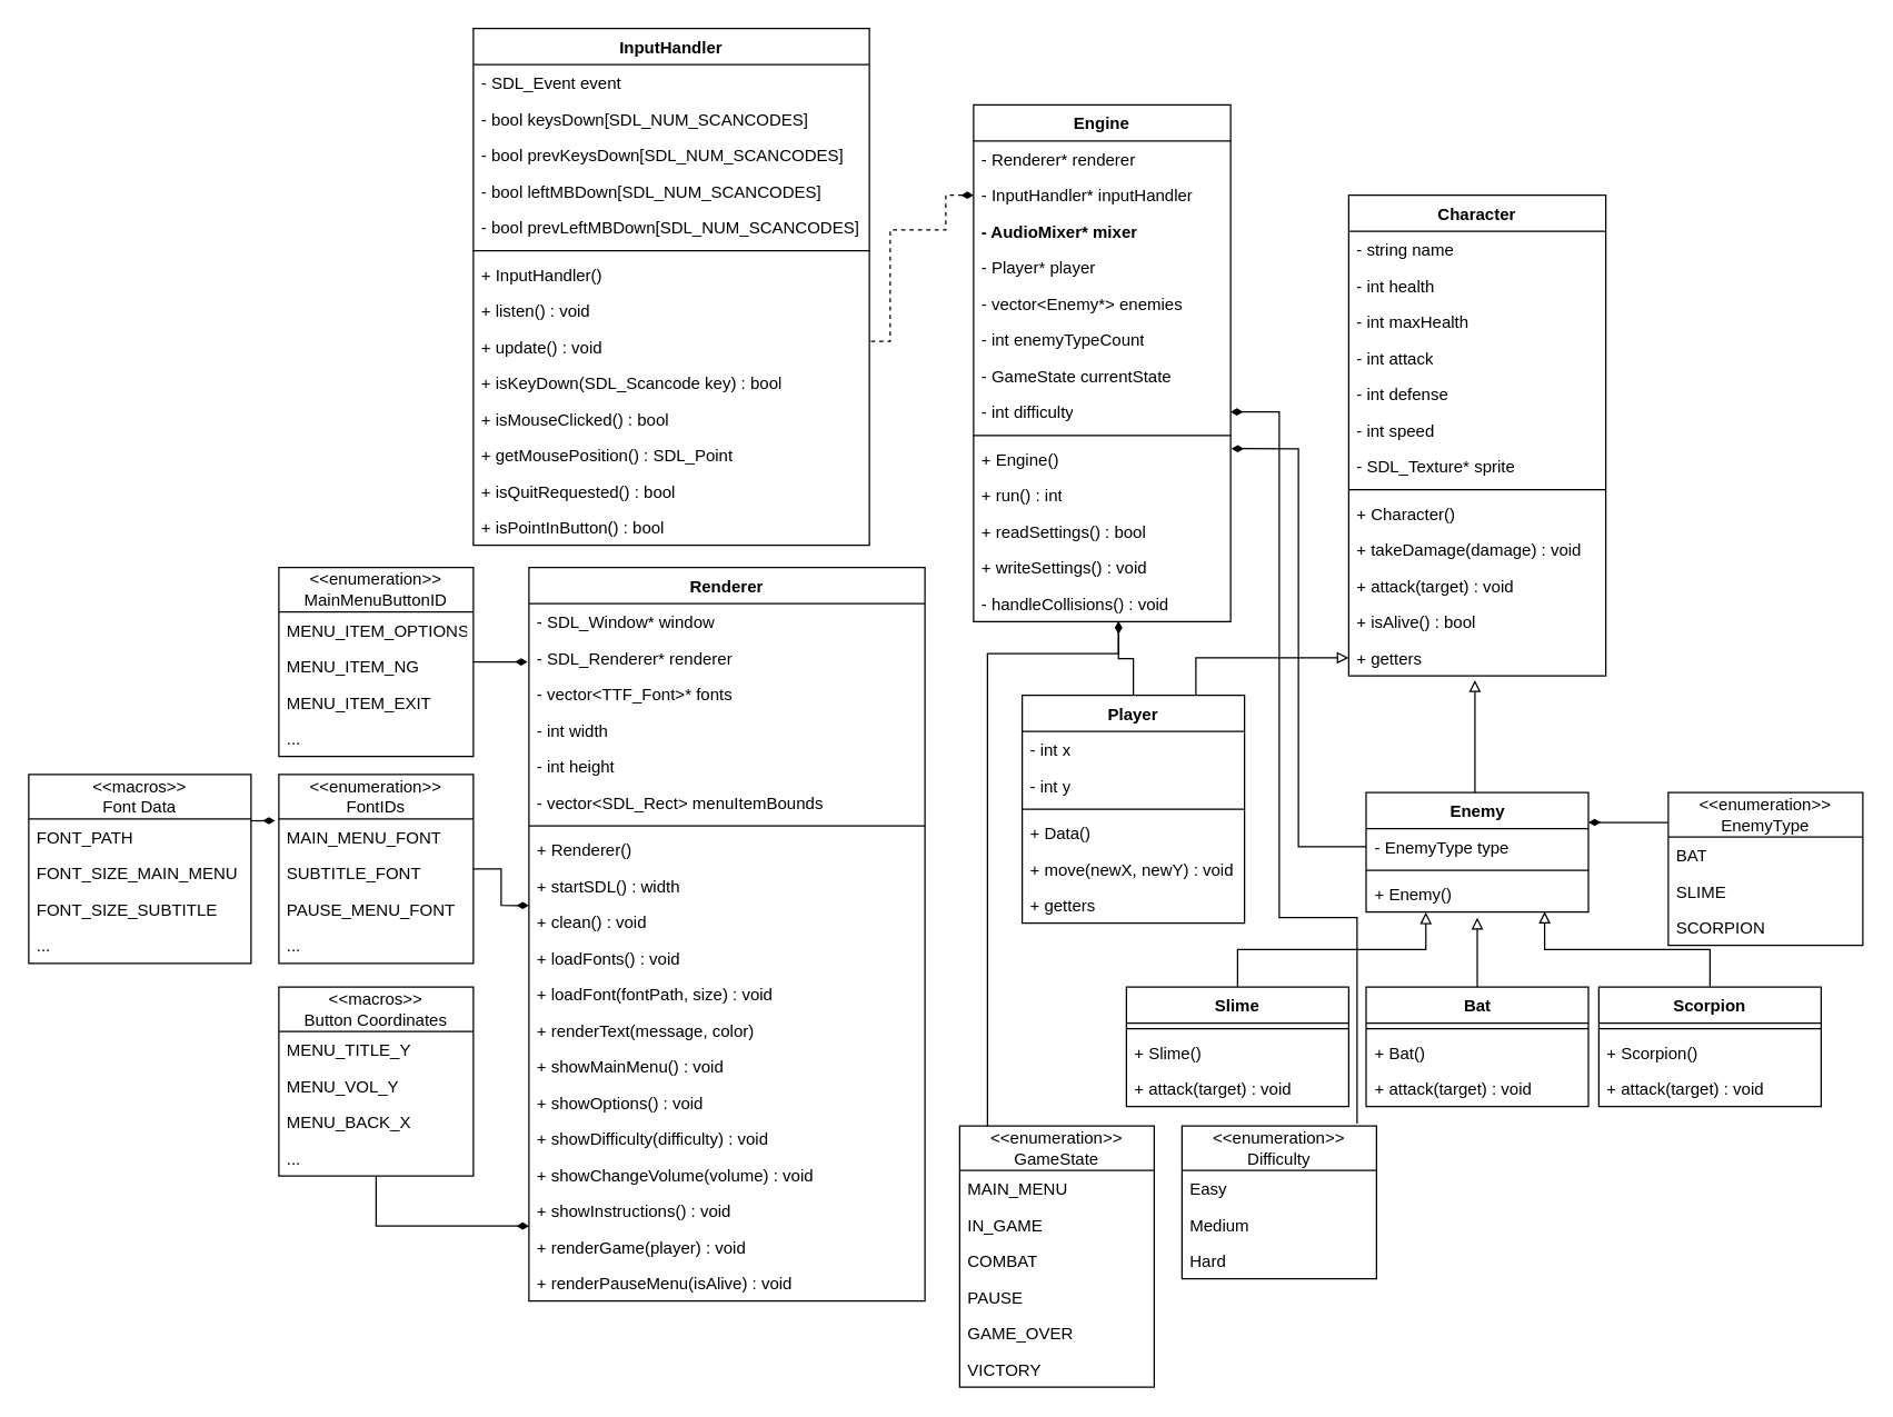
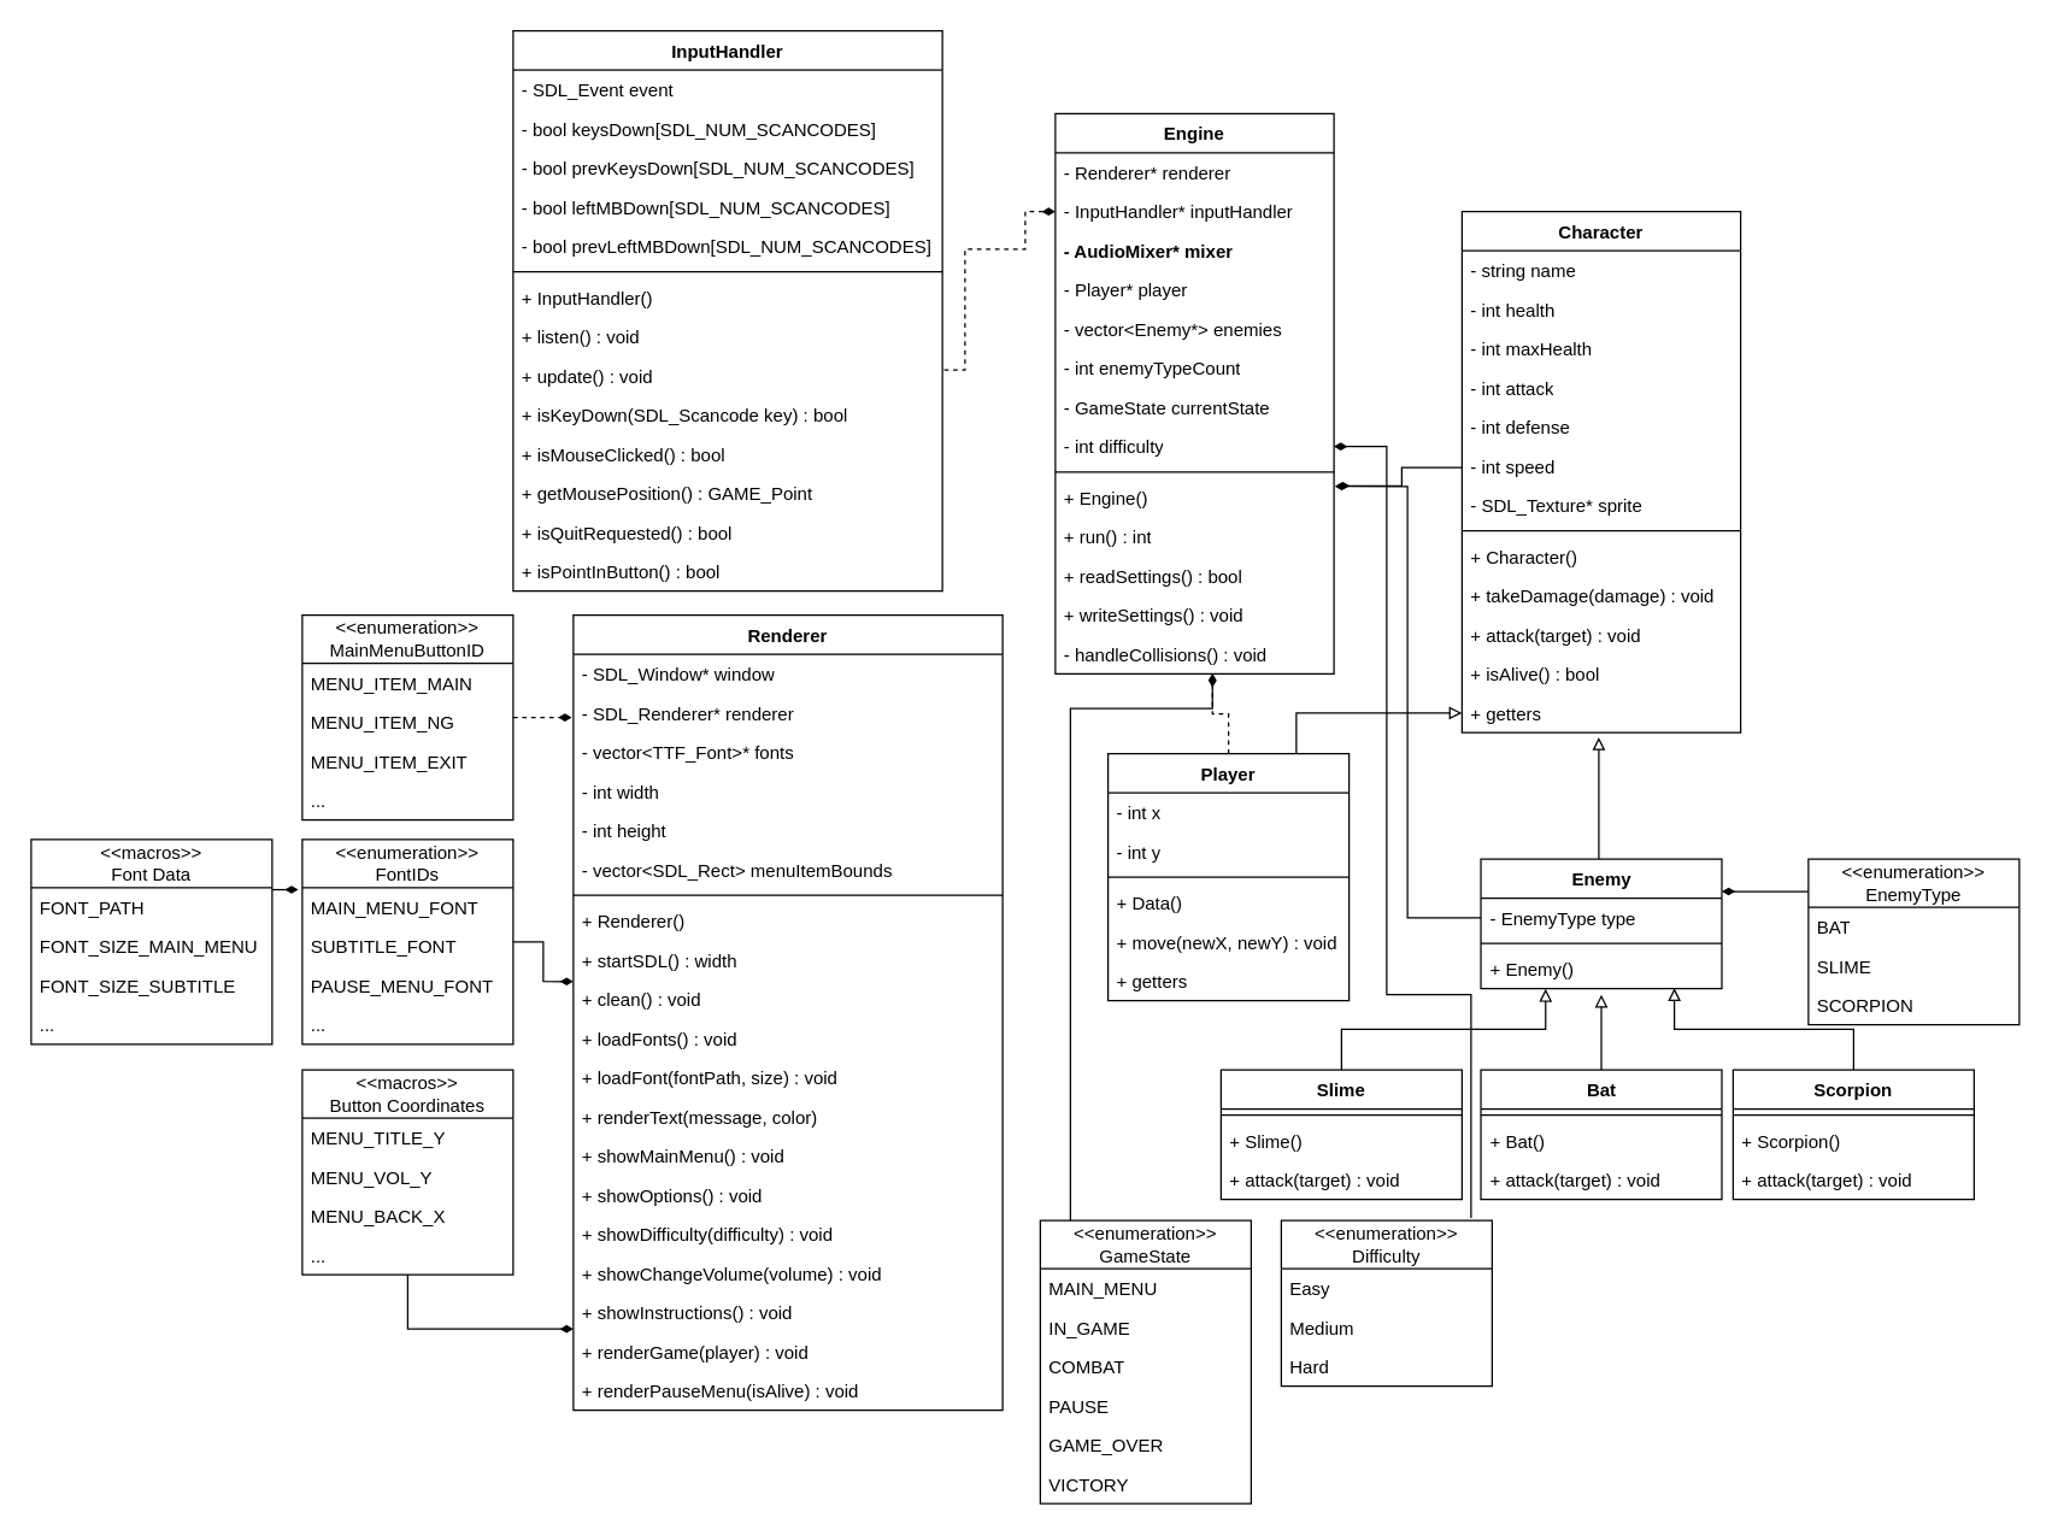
+ <mxCell id="32" style="edgeStyle=orthogonalEdgeStyle;rounded=0;orthogonalLoop=1;jettySize=auto;html=1;entryX=1.008;entryY=0.197;entryDx=0;entryDy=0;entryPerimeter=0;endArrow=diamondThin;endFill=1;" edge="1" parent="1" source="18" target="13"><mxGeometry relative="1" as="geometry"><Array as="points"><mxPoint x="930" y="310" /></Array></mxGeometry></mxCell>
- <mxCell id="46" value="+ getMousePosition() : SDL_Point" style="text;strokeColor=none;fillColor=none;align=left;verticalAlign=top;spacingLeft=4;spacingRight=4;overflow=hidden;rotatable=0;points=[[0,0.5],[1,0.5]];portConstraint=eastwest;whiteSpace=wrap;html=1;" vertex="1" parent="34"><mxGeometry y="294" width="285" height="26" as="geometry" /></mxCell>
+ <mxCell id="46" value="+ getMousePosition() : GAME_Point" style="text;strokeColor=none;fillColor=none;align=left;verticalAlign=top;spacingLeft=4;spacingRight=4;overflow=hidden;rotatable=0;points=[[0,0.5],[1,0.5]];portConstraint=eastwest;whiteSpace=wrap;html=1;" vertex="1" parent="34"><mxGeometry y="294" width="285" height="26" as="geometry" /></mxCell>
- <mxCell id="114" value="MENU_ITEM_OPTIONS" style="text;strokeColor=none;fillColor=none;align=left;verticalAlign=top;spacingLeft=4;spacingRight=4;overflow=hidden;rotatable=0;points=[[0,0.5],[1,0.5]];portConstraint=eastwest;whiteSpace=wrap;html=1;" vertex="1" parent="113"><mxGeometry y="32" width="140" height="26" as="geometry" /></mxCell>
+ <mxCell id="114" value="MENU_ITEM_MAIN" style="text;strokeColor=none;fillColor=none;align=left;verticalAlign=top;spacingLeft=4;spacingRight=4;overflow=hidden;rotatable=0;points=[[0,0.5],[1,0.5]];portConstraint=eastwest;whiteSpace=wrap;html=1;" vertex="1" parent="113"><mxGeometry y="32" width="140" height="26" as="geometry" /></mxCell>
- <mxCell id="134" style="edgeStyle=orthogonalEdgeStyle;rounded=0;orthogonalLoop=1;jettySize=auto;html=1;entryX=-0.004;entryY=0.615;entryDx=0;entryDy=0;entryPerimeter=0;endArrow=diamondThin;endFill=1;" edge="1" parent="1" source="113" target="51"><mxGeometry relative="1" as="geometry" /></mxCell>
+ <mxCell id="134" style="edgeStyle=orthogonalEdgeStyle;rounded=0;orthogonalLoop=1;jettySize=auto;html=1;entryX=-0.004;entryY=0.615;entryDx=0;entryDy=0;entryPerimeter=0;endArrow=diamondThin;endFill=1;dashed=1;" edge="1" parent="1" source="113" target="51"><mxGeometry relative="1" as="geometry" /></mxCell>
- <mxCell id="104" style="edgeStyle=orthogonalEdgeStyle;rounded=0;orthogonalLoop=1;jettySize=auto;html=1;entryX=0.564;entryY=0.99;entryDx=0;entryDy=0;entryPerimeter=0;endArrow=diamondThin;endFill=1;" edge="1" parent="1" source="97" target="17"><mxGeometry relative="1" as="geometry" /></mxCell>
+ <mxCell id="104" style="edgeStyle=orthogonalEdgeStyle;rounded=0;orthogonalLoop=1;jettySize=auto;html=1;entryX=0.564;entryY=0.99;entryDx=0;entryDy=0;entryPerimeter=0;endArrow=diamondThin;endFill=1;dashed=1;" edge="1" parent="1" source="97" target="17"><mxGeometry relative="1" as="geometry" /></mxCell>
